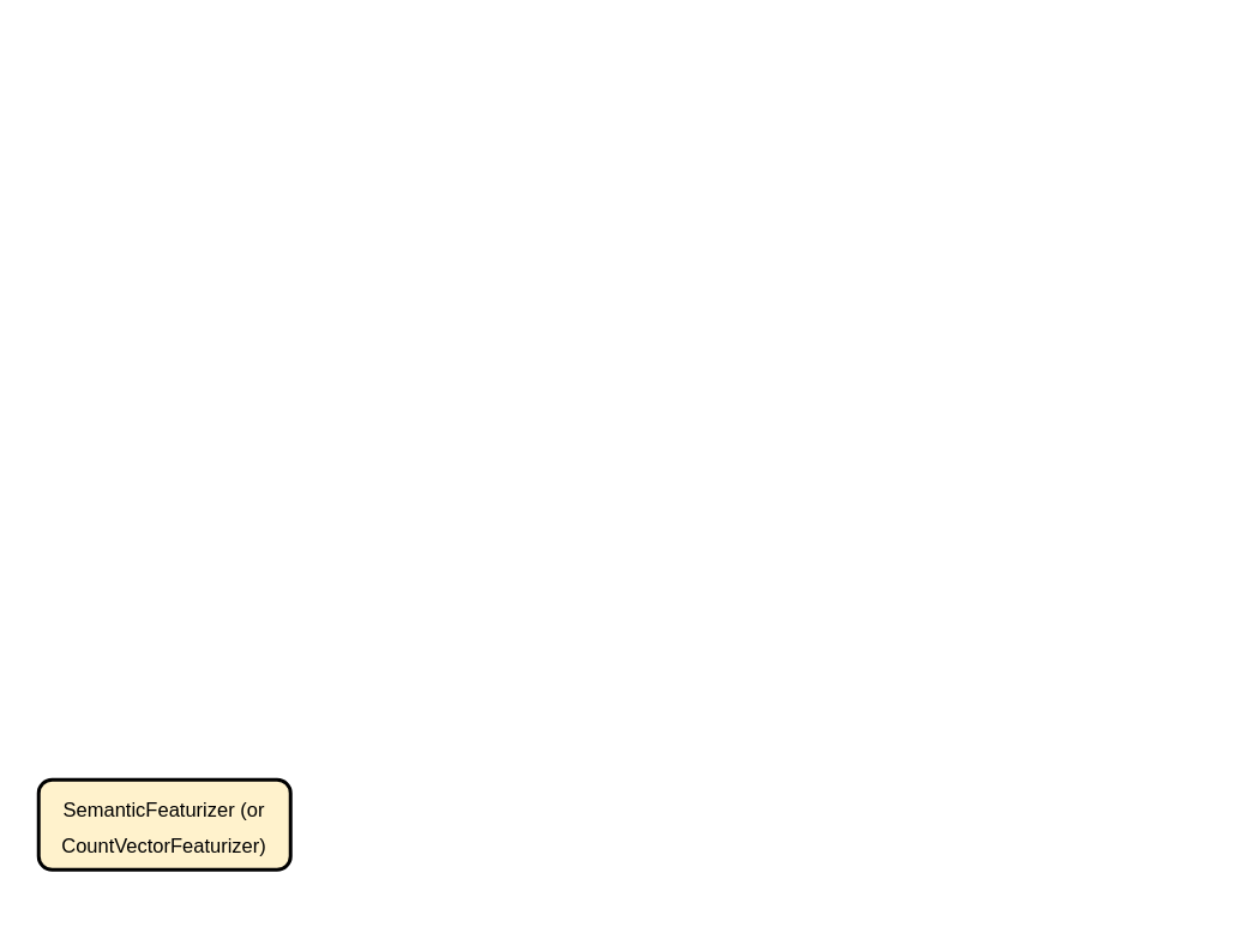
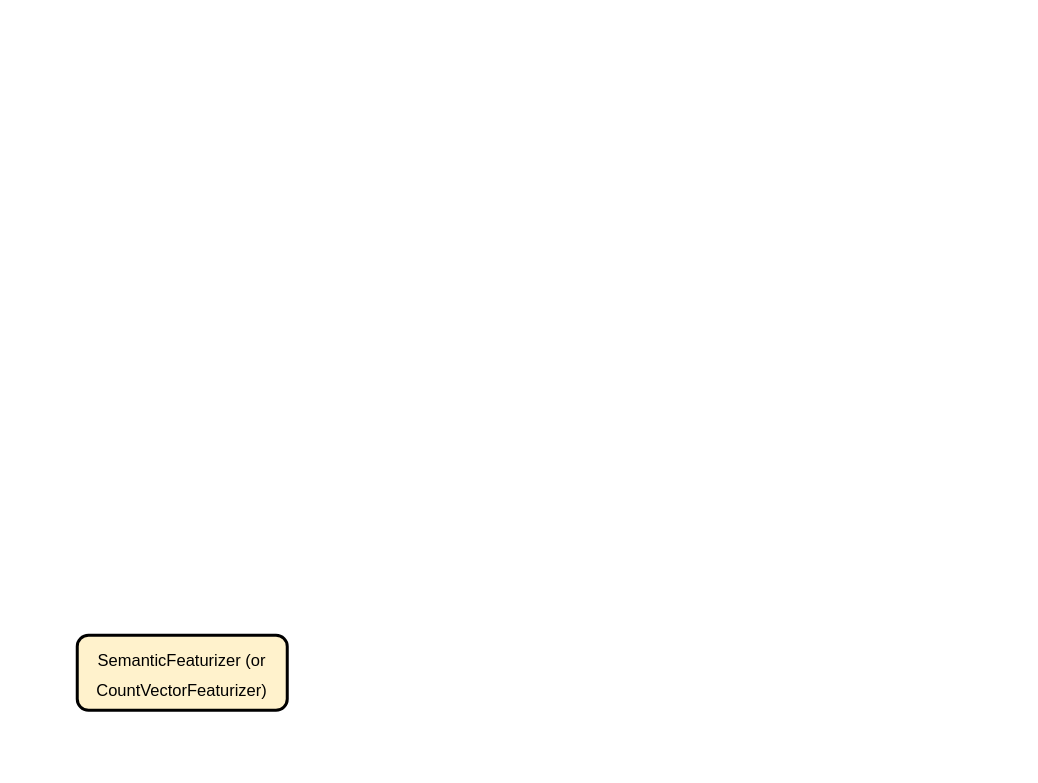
- <mxCell id="3" value="&lt;font style=&quot;font-size: 11px&quot;&gt;SemanticFeaturizer (or CountVectorFeaturizer)&lt;/font&gt;" style="rounded=1;whiteSpace=wrap;html=1;fontSize=16;strokeWidth=2;fillColor=#fff2cc;strokeColor=#000000;" vertex="1" parent="1"><mxGeometry x="21" y="433" width="140" height="50" as="geometry" /></mxCell>
+ <mxCell id="3" value="&lt;font style=&quot;font-size: 11px&quot;&gt;SemanticFeaturizer (or CountVectorFeaturizer)&lt;/font&gt;" style="rounded=1;whiteSpace=wrap;html=1;fontSize=16;strokeWidth=2;fillColor=#fff2cc;strokeColor=#000000;" vertex="1" parent="1"><mxGeometry x="51" y="423" width="140" height="50" as="geometry" /></mxCell>
